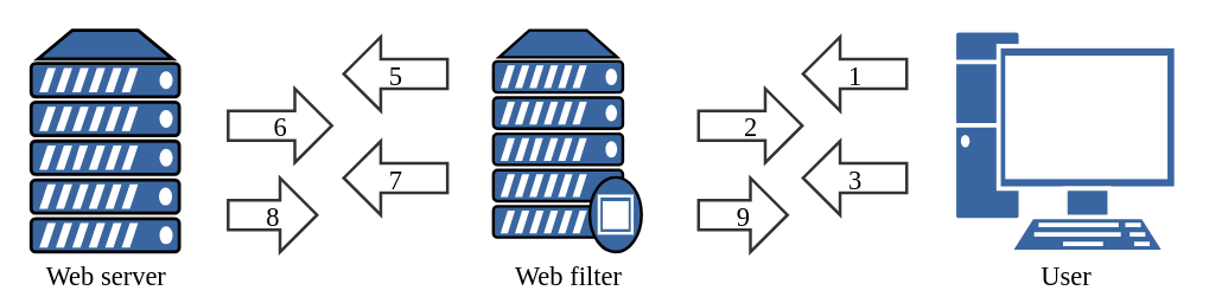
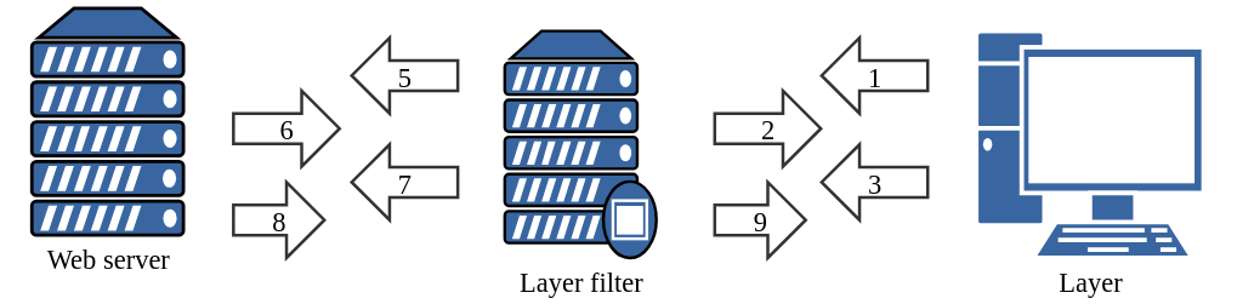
- <mxCell id="2" value="Web server" style="shape=mxgraph.networks.server;shadow=0;strokeWidth=1;fillColor=#3966A0;strokeColor=#000000;opacity=100.0;nl2Br=0;verticalLabelPosition=bottom;verticalAlign=top;align=center;spacingLeft=2.0;spacingRight=0;gliffyId=2;whiteSpace=wrap;fontSize=18;fontFamily=Times New Roman;html=1;" parent="1" vertex="1"><mxGeometry x="20" y="20" width="100" height="150" as="geometry" /></mxCell>
+ <mxCell id="2" value="Web server" style="shape=mxgraph.networks.server;shadow=0;strokeWidth=1;fillColor=#3966A0;strokeColor=#000000;opacity=100.0;nl2Br=0;verticalLabelPosition=bottom;verticalAlign=top;align=center;spacingLeft=2.0;spacingRight=0;gliffyId=2;whiteSpace=wrap;fontSize=18;fontFamily=Times New Roman;html=1;" parent="1" vertex="1"><mxGeometry x="20" y="5" width="100" height="150" as="geometry" /></mxCell>
- <mxCell id="3" value="Web filter" style="shape=mxgraph.networks.proxy_server;shadow=0;strokeWidth=1;fillColor=#3966A0;strokeColor=#000000;opacity=100.0;nl2Br=0;verticalLabelPosition=bottom;verticalAlign=top;align=center;spacingLeft=2.0;spacingRight=0;gliffyId=5;whiteSpace=wrap;fontFamily=Times New Roman;fontSize=18;labelPosition=center;html=1;" parent="1" vertex="1"><mxGeometry x="332" y="20" width="100" height="150" as="geometry" /></mxCell>
+ <mxCell id="3" value="Layer filter" style="shape=mxgraph.networks.proxy_server;shadow=0;strokeWidth=1;fillColor=#3966A0;strokeColor=#000000;opacity=100.0;nl2Br=0;verticalLabelPosition=bottom;verticalAlign=top;align=center;spacingLeft=2.0;spacingRight=0;gliffyId=5;whiteSpace=wrap;fontFamily=Times New Roman;fontSize=18;labelPosition=center;html=1;" parent="1" vertex="1"><mxGeometry x="332" y="20" width="100" height="150" as="geometry" /></mxCell>
- <mxCell id="4" value="User" style="shape=mxgraph.networks.pc;strokeColor=#ffffff;shadow=0;strokeWidth=1;fillColor=#3966A0;opacity=100.0;nl2Br=0;verticalLabelPosition=bottom;verticalAlign=top;align=center;spacingLeft=2.0;spacingRight=0;gliffyId=7;whiteSpace=wrap;fontFamily=Times New Roman;fontSize=18;" parent="1" vertex="1"><mxGeometry x="643" y="20" width="150" height="150" as="geometry" /></mxCell>
+ <mxCell id="4" value="Layer" style="shape=mxgraph.networks.pc;strokeColor=#ffffff;shadow=0;strokeWidth=1;fillColor=#3966A0;opacity=100.0;nl2Br=0;verticalLabelPosition=bottom;verticalAlign=top;align=center;spacingLeft=2.0;spacingRight=0;gliffyId=7;whiteSpace=wrap;fontFamily=Times New Roman;fontSize=18;" parent="1" vertex="1"><mxGeometry x="643" y="20" width="150" height="150" as="geometry" /></mxCell>
